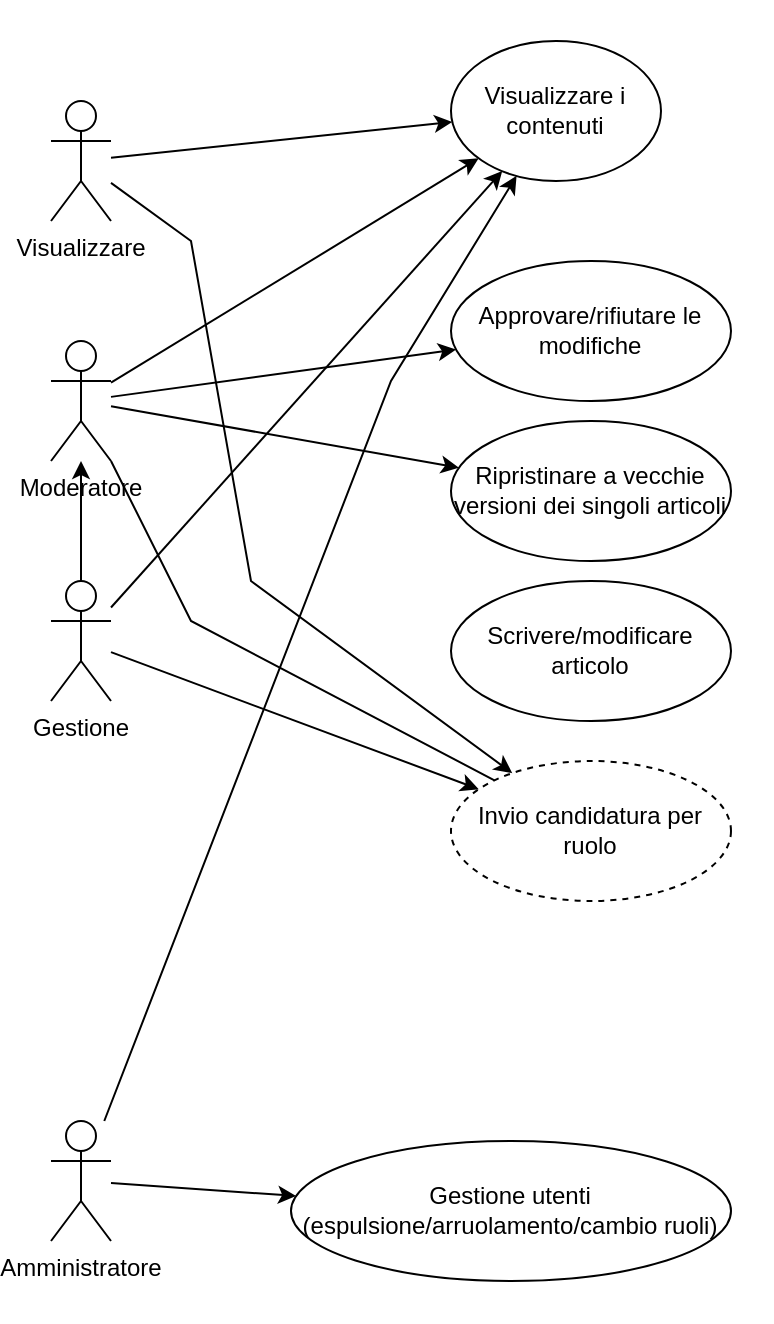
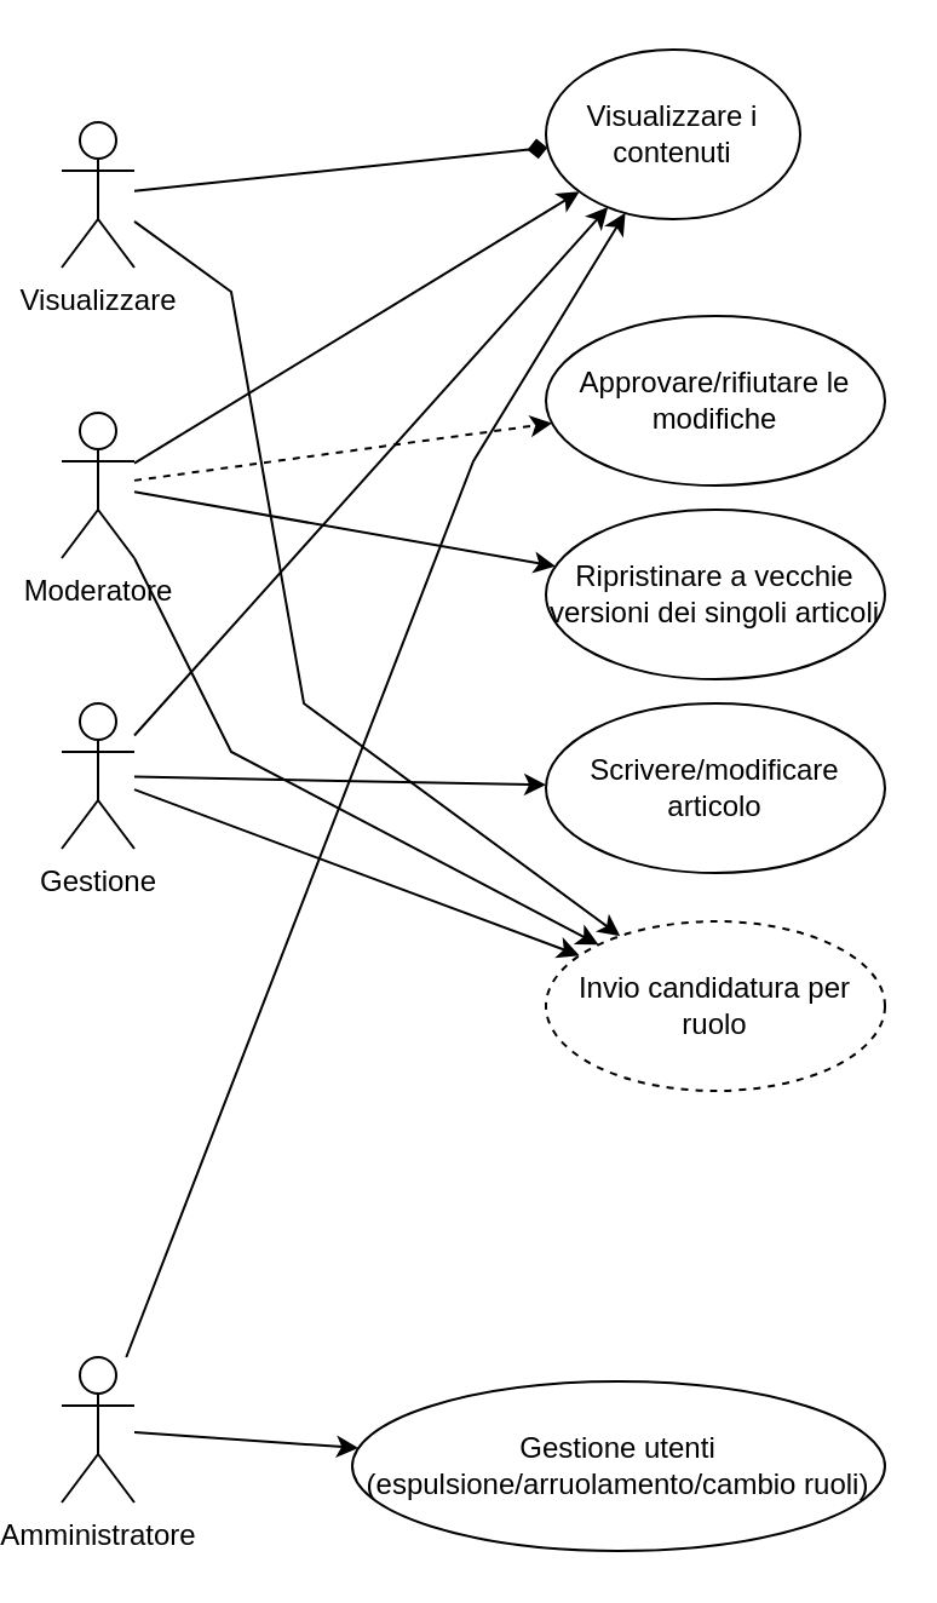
- <mxCell id="10" value="" style="endArrow=classic;html=1;rounded=0;" parent="1" source="2" target="6" edge="1"><mxGeometry width="50" height="50" relative="1" as="geometry"><mxPoint x="90" y="160" as="sourcePoint" /><mxPoint x="140" y="110" as="targetPoint" /></mxGeometry></mxCell>
+ <mxCell id="10" value="" style="endArrow=diamond;html=1;rounded=0;" parent="1" source="2" target="6" edge="1"><mxGeometry width="50" height="50" relative="1" as="geometry"><mxPoint x="90" y="160" as="sourcePoint" /><mxPoint x="140" y="110" as="targetPoint" /></mxGeometry></mxCell>
- <mxCell id="15" value="" style="endArrow=classic;html=1;rounded=0;" parent="1" source="3" target="7" edge="1"><mxGeometry width="50" height="50" relative="1" as="geometry"><mxPoint x="160" y="250" as="sourcePoint" /><mxPoint x="210" y="200" as="targetPoint" /></mxGeometry></mxCell>
+ <mxCell id="15" value="" style="endArrow=classic;html=1;rounded=0;dashed=1;" parent="1" source="3" target="7" edge="1"><mxGeometry width="50" height="50" relative="1" as="geometry"><mxPoint x="160" y="250" as="sourcePoint" /><mxPoint x="210" y="200" as="targetPoint" /></mxGeometry></mxCell>
- <mxCell id="16" value="" style="endArrow=classic;html=1;rounded=0;" parent="1" source="5" target="3" edge="1"><mxGeometry width="50" height="50" relative="1" as="geometry"><mxPoint x="270" y="300" as="sourcePoint" /><mxPoint x="320" y="250" as="targetPoint" /></mxGeometry></mxCell>
+ <mxCell id="16" value="" style="endArrow=classic;html=1;rounded=0;" parent="1" source="5" target="8" edge="1"><mxGeometry width="50" height="50" relative="1" as="geometry"><mxPoint x="270" y="300" as="sourcePoint" /><mxPoint x="320" y="250" as="targetPoint" /></mxGeometry></mxCell>
- <mxCell id="21" value="" style="endArrow=none;html=1;rounded=0;" parent="1" source="3" target="19" edge="1"><mxGeometry width="50" height="50" relative="1" as="geometry"><mxPoint x="260" y="420" as="sourcePoint" /><mxPoint x="253.03" y="375.279" as="targetPoint" /><Array as="points"><mxPoint x="90" y="310" /></Array></mxGeometry></mxCell>
+ <mxCell id="21" value="" style="endArrow=classic;html=1;rounded=0;" parent="1" source="3" target="19" edge="1"><mxGeometry width="50" height="50" relative="1" as="geometry"><mxPoint x="260" y="420" as="sourcePoint" /><mxPoint x="253.03" y="375.279" as="targetPoint" /><Array as="points"><mxPoint x="90" y="310" /></Array></mxGeometry></mxCell>
